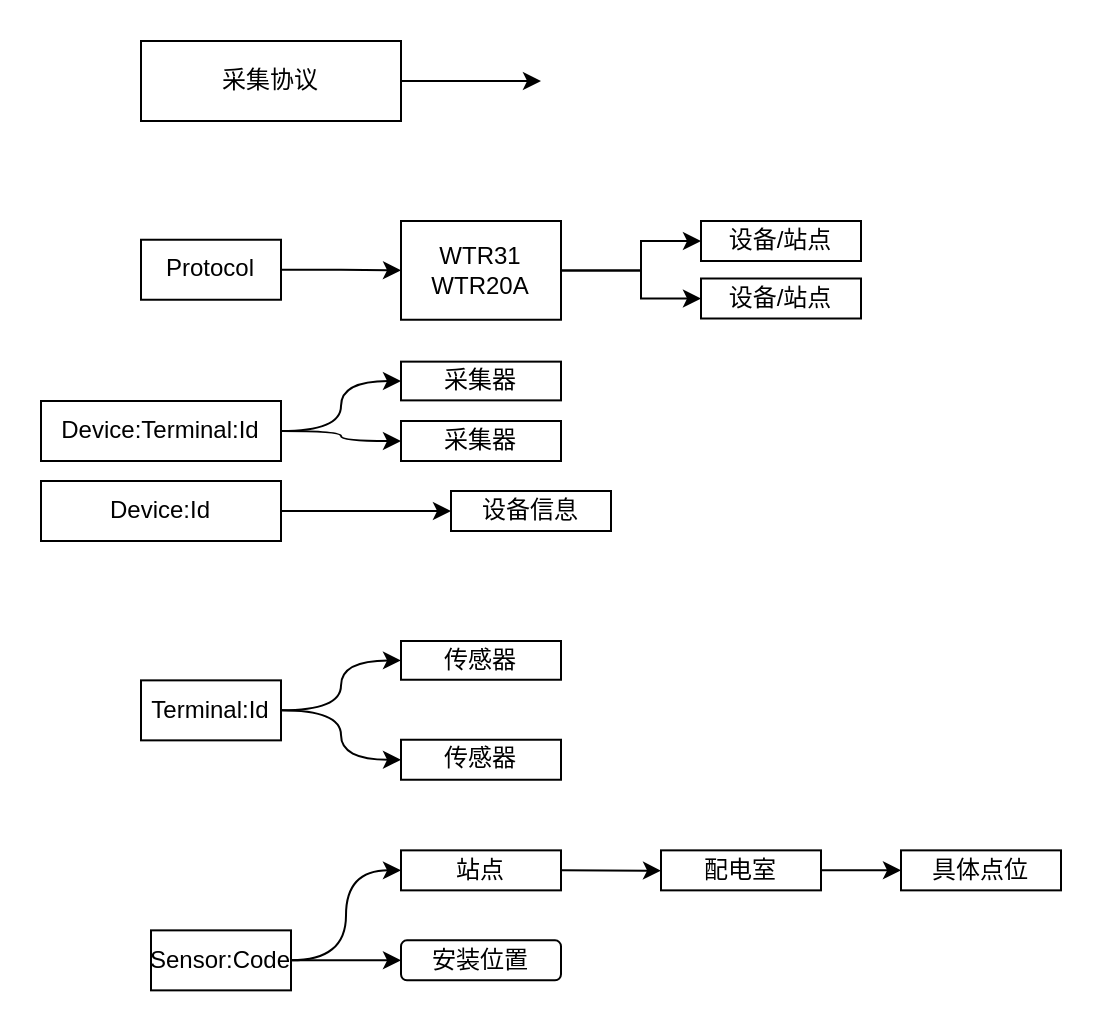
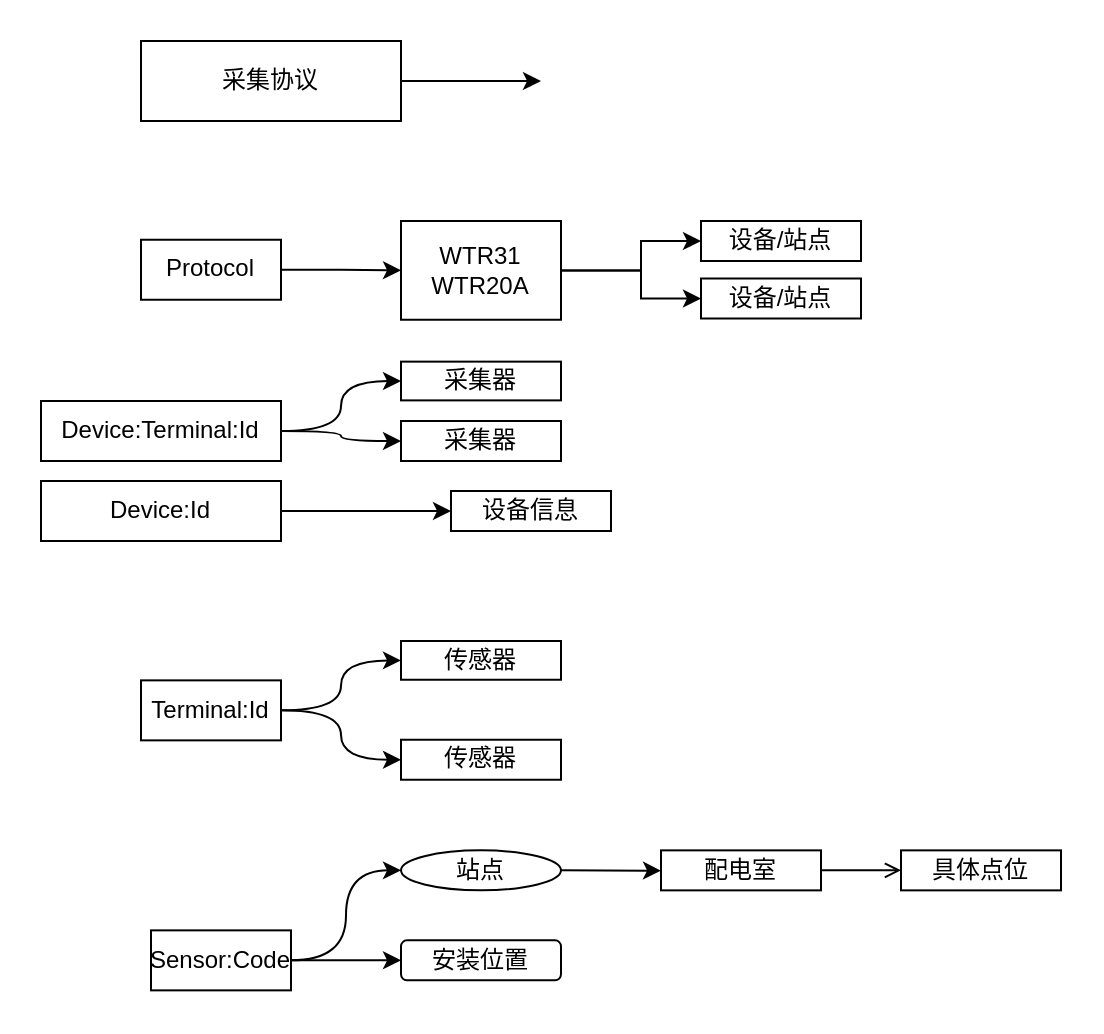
- <mxCell id="25" value="站点" style="rounded=0;whiteSpace=wrap;html=1;" vertex="1" parent="1"><mxGeometry x="200" y="424.68" width="80" height="20" as="geometry" /></mxCell>
+ <mxCell id="25" value="站点" style="ellipse;whiteSpace=wrap;html=1;" vertex="1" parent="1"><mxGeometry x="200" y="424.68" width="80" height="20" as="geometry" /></mxCell>
- <mxCell id="26" style="edgeStyle=orthogonalEdgeStyle;curved=1;rounded=0;orthogonalLoop=1;jettySize=auto;html=1;entryX=0;entryY=0.5;entryDx=0;entryDy=0;" edge="1" parent="1" source="27" target="28"><mxGeometry relative="1" as="geometry"><mxPoint x="450" y="434.68" as="targetPoint" /></mxGeometry></mxCell>
+ <mxCell id="26" style="edgeStyle=orthogonalEdgeStyle;curved=1;rounded=0;orthogonalLoop=1;jettySize=auto;html=1;entryX=0;entryY=0.5;entryDx=0;entryDy=0;endArrow=open;" edge="1" parent="1" source="27" target="28"><mxGeometry relative="1" as="geometry"><mxPoint x="450" y="434.68" as="targetPoint" /></mxGeometry></mxCell>
